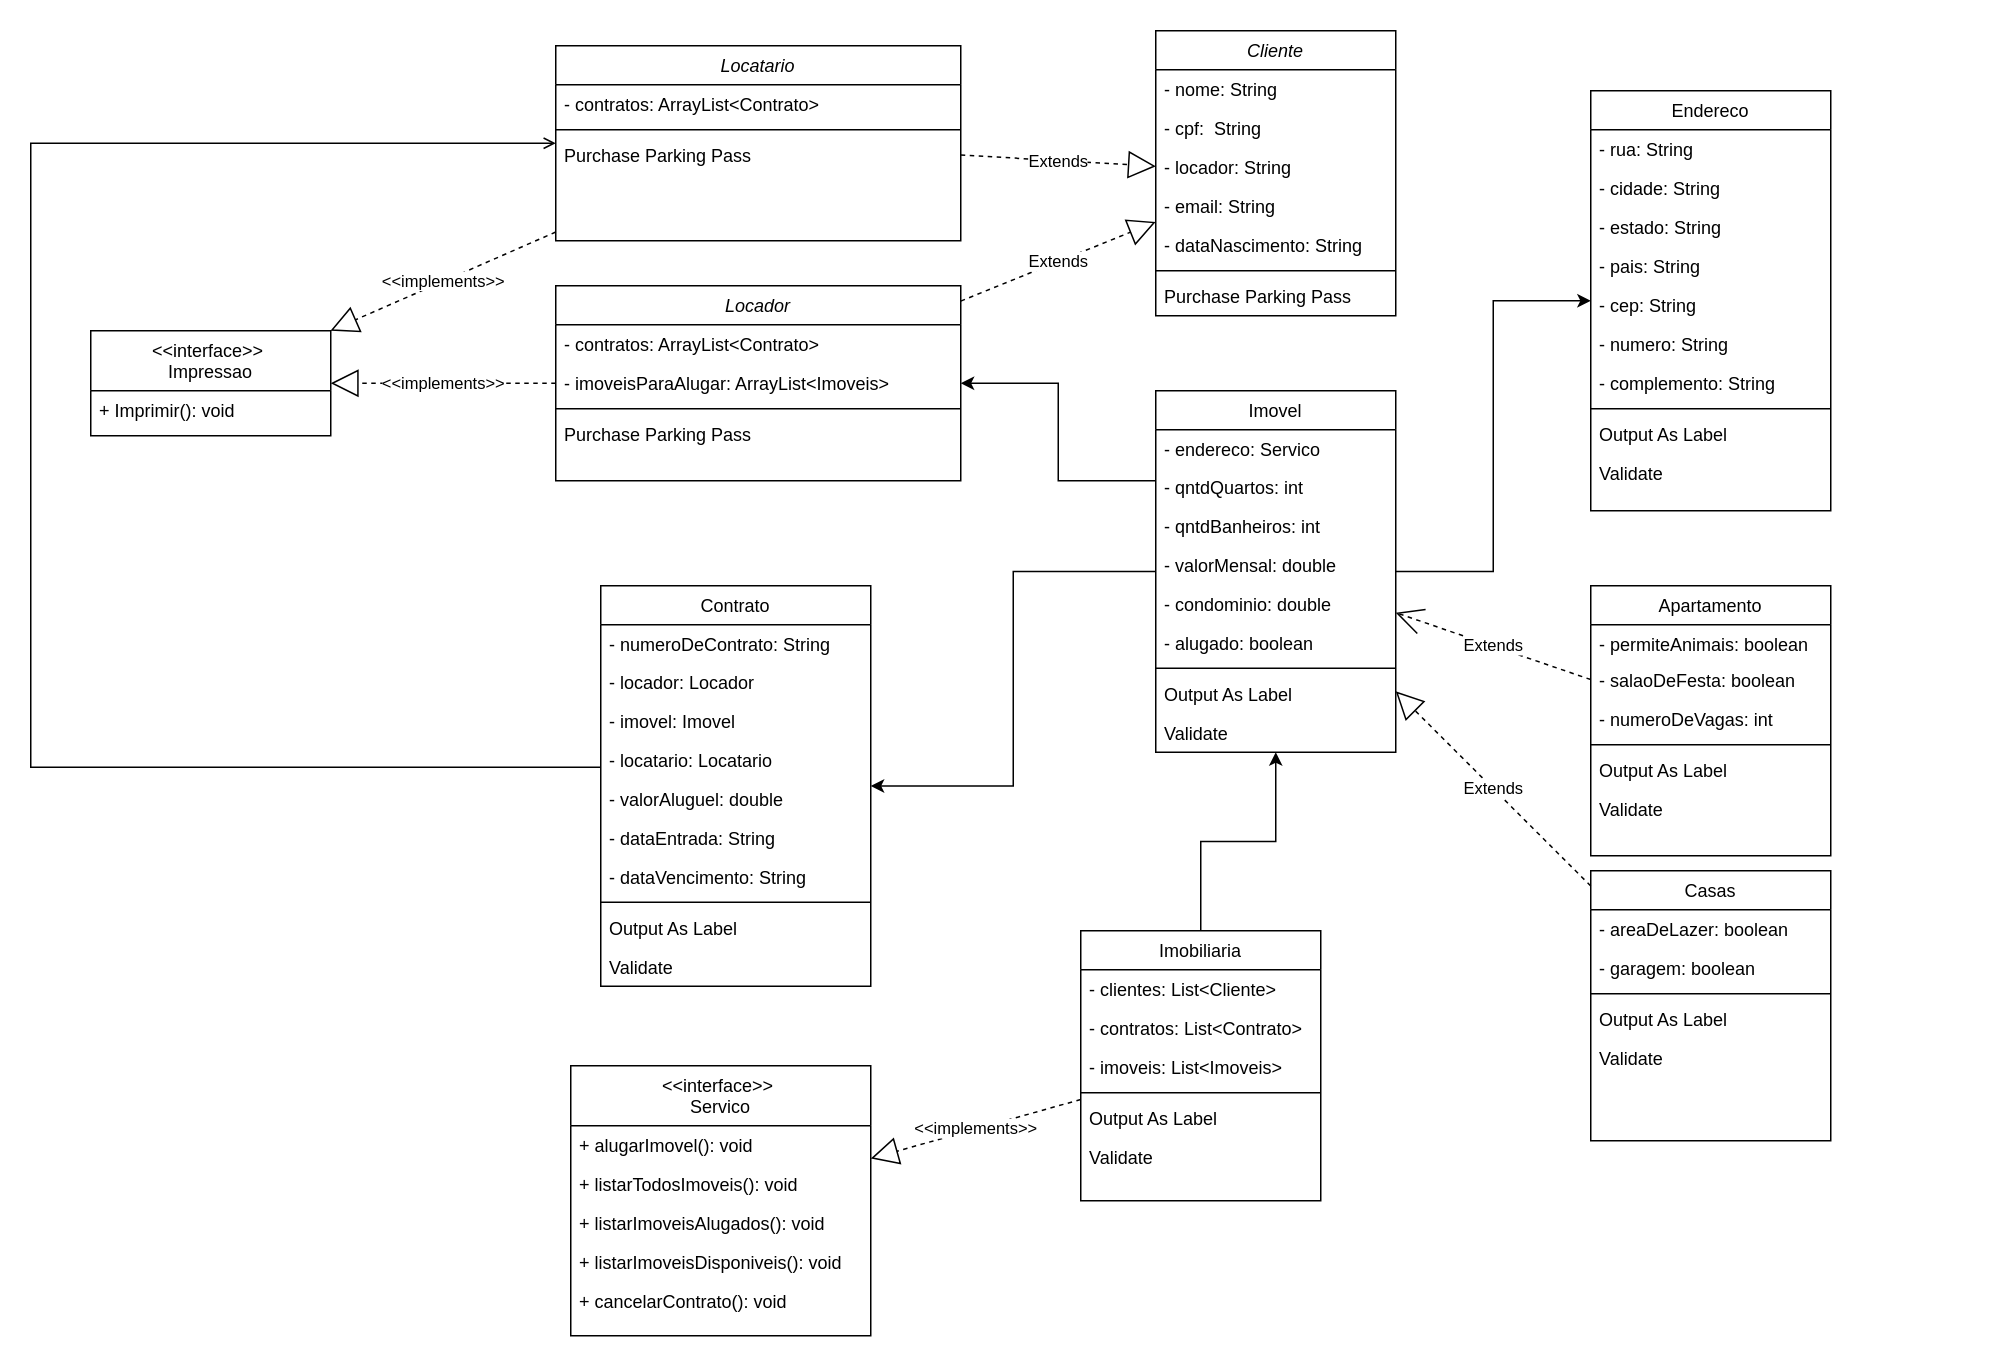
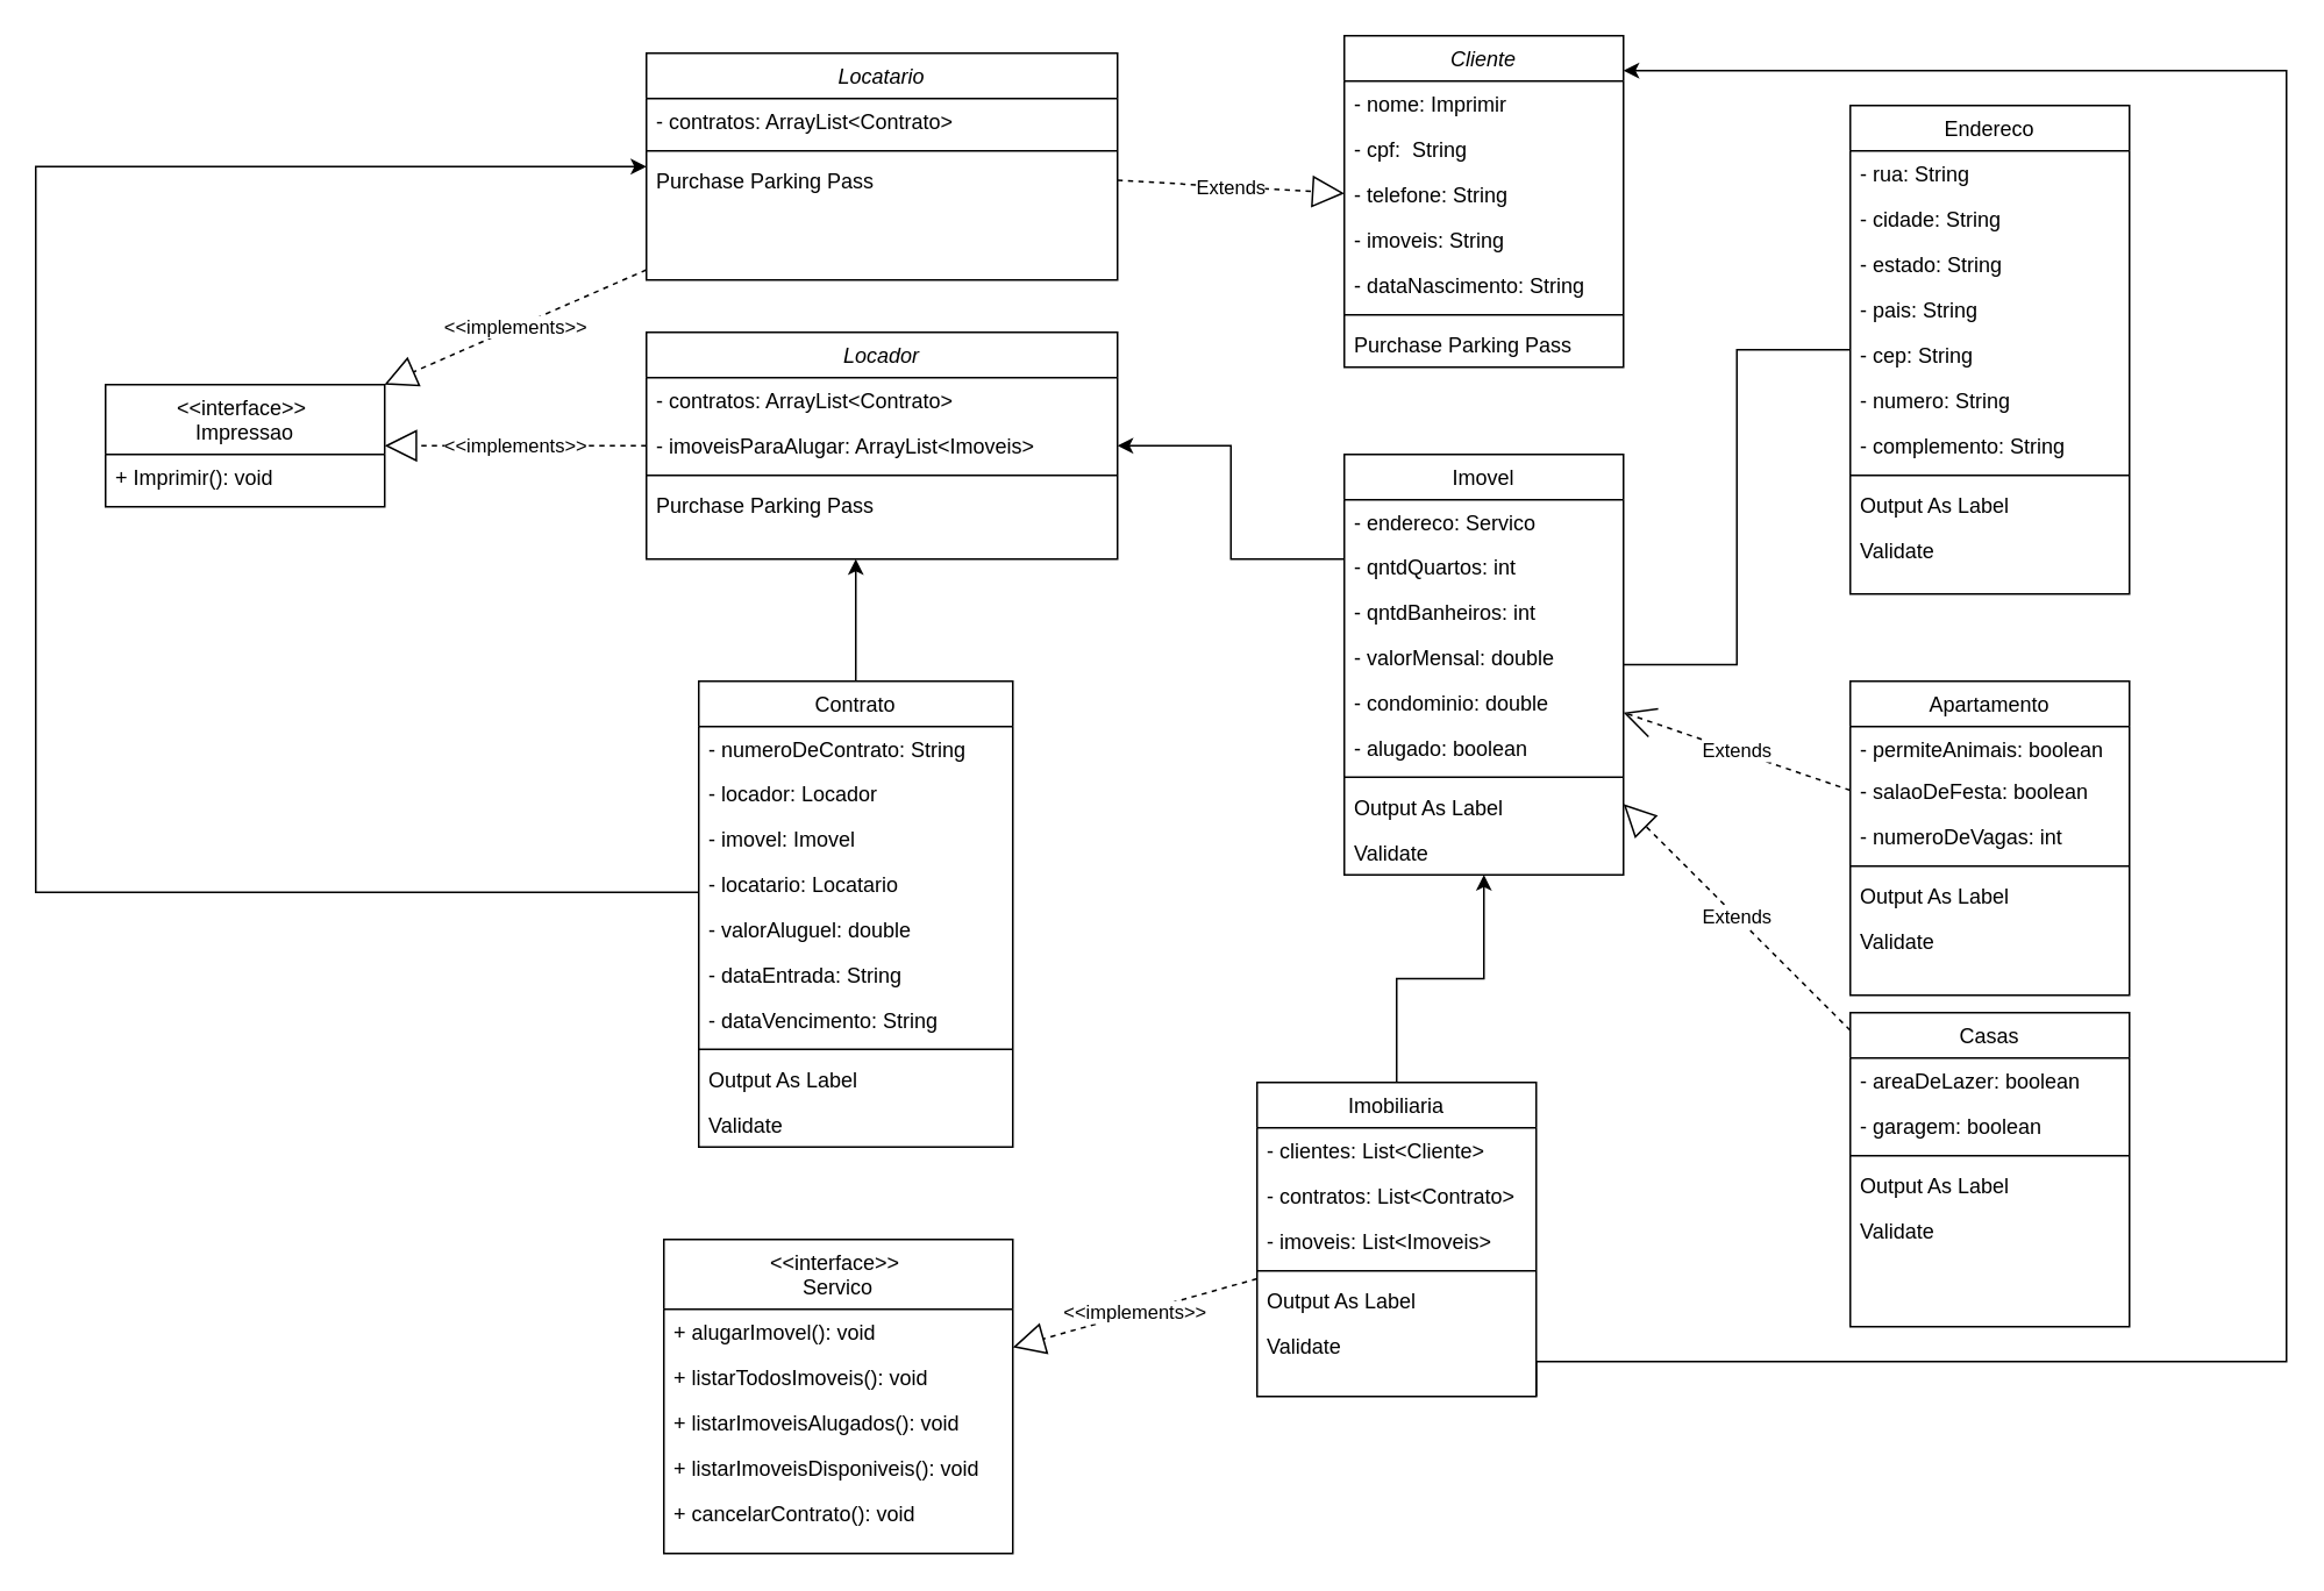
- <mxCell id="3" value="- nome: String" style="text;align=left;verticalAlign=top;spacingLeft=4;spacingRight=4;overflow=hidden;rotatable=0;points=[[0,0.5],[1,0.5]];portConstraint=eastwest;rounded=0;shadow=0;html=0;" parent="2" vertex="1"><mxGeometry y="26" width="160" height="26" as="geometry" /></mxCell>
+ <mxCell id="3" value="- nome: Imprimir" style="text;align=left;verticalAlign=top;spacingLeft=4;spacingRight=4;overflow=hidden;rotatable=0;points=[[0,0.5],[1,0.5]];portConstraint=eastwest;rounded=0;shadow=0;html=0;" parent="2" vertex="1"><mxGeometry y="26" width="160" height="26" as="geometry" /></mxCell>
- <mxCell id="61" style="edgeStyle=orthogonalEdgeStyle;rounded=0;orthogonalLoop=1;jettySize=auto;html=1;endArrow=open;" edge="1" parent="1" source="62" target="26"><mxGeometry relative="1" as="geometry"><Array as="points"><mxPoint x="20" y="511" /><mxPoint x="20" y="95" /></Array></mxGeometry></mxCell>
+ <mxCell id="61" style="edgeStyle=orthogonalEdgeStyle;rounded=0;orthogonalLoop=1;jettySize=auto;html=1;" edge="1" parent="1" source="62" target="26"><mxGeometry relative="1" as="geometry"><Array as="points"><mxPoint x="20" y="511" /><mxPoint x="20" y="95" /></Array></mxGeometry></mxCell>
- <mxCell id="5" value="- locador: String" style="text;align=left;verticalAlign=top;spacingLeft=4;spacingRight=4;overflow=hidden;rotatable=0;points=[[0,0.5],[1,0.5]];portConstraint=eastwest;rounded=0;shadow=0;html=0;" vertex="1" parent="2"><mxGeometry y="78" width="160" height="26" as="geometry" /></mxCell>
+ <mxCell id="5" value="- telefone: String" style="text;align=left;verticalAlign=top;spacingLeft=4;spacingRight=4;overflow=hidden;rotatable=0;points=[[0,0.5],[1,0.5]];portConstraint=eastwest;rounded=0;shadow=0;html=0;" vertex="1" parent="2"><mxGeometry y="78" width="160" height="26" as="geometry" /></mxCell>
- <mxCell id="6" value="- email: String" style="text;align=left;verticalAlign=top;spacingLeft=4;spacingRight=4;overflow=hidden;rotatable=0;points=[[0,0.5],[1,0.5]];portConstraint=eastwest;rounded=0;shadow=0;html=0;" vertex="1" parent="2"><mxGeometry y="104" width="160" height="26" as="geometry" /></mxCell>
+ <mxCell id="6" value="- imoveis: String" style="text;align=left;verticalAlign=top;spacingLeft=4;spacingRight=4;overflow=hidden;rotatable=0;points=[[0,0.5],[1,0.5]];portConstraint=eastwest;rounded=0;shadow=0;html=0;" vertex="1" parent="2"><mxGeometry y="104" width="160" height="26" as="geometry" /></mxCell>
- <mxCell id="30" value="Extends" style="endArrow=block;endSize=16;endFill=0;html=1;rounded=0;dashed=1;" edge="1" parent="1" source="21" target="2"><mxGeometry width="160" relative="1" as="geometry"><mxPoint x="550" y="110" as="sourcePoint" /><mxPoint x="710" y="110" as="targetPoint" /></mxGeometry></mxCell>
- <mxCell id="45" style="edgeStyle=orthogonalEdgeStyle;rounded=0;orthogonalLoop=1;jettySize=auto;html=1;" edge="1" parent="1" source="48" target="10"><mxGeometry relative="1" as="geometry" /></mxCell>
+ <mxCell id="45" style="edgeStyle=orthogonalEdgeStyle;rounded=0;orthogonalLoop=1;jettySize=auto;html=1;endArrow=none;" edge="1" parent="1" source="48" target="10"><mxGeometry relative="1" as="geometry" /></mxCell>
+ <mxCell id="60" style="edgeStyle=orthogonalEdgeStyle;rounded=0;orthogonalLoop=1;jettySize=auto;html=1;" edge="1" parent="1" source="62" target="21"><mxGeometry relative="1" as="geometry"><Array as="points"><mxPoint x="490" y="330" /><mxPoint x="490" y="330" /></Array></mxGeometry></mxCell>
+ <mxCell id="84" style="edgeStyle=orthogonalEdgeStyle;rounded=0;orthogonalLoop=1;jettySize=auto;html=1;startArrow=none;startFill=0;exitX=1;exitY=1;exitDx=0;exitDy=0;" edge="1" parent="1" source="85" target="2"><mxGeometry relative="1" as="geometry"><Array as="points"><mxPoint x="1310" y="780" /><mxPoint x="1310" y="40" /></Array></mxGeometry></mxCell>
- <mxCell id="47" style="edgeStyle=orthogonalEdgeStyle;rounded=0;orthogonalLoop=1;jettySize=auto;html=1;" edge="1" parent="1" source="48" target="62"><mxGeometry relative="1" as="geometry" /></mxCell>
